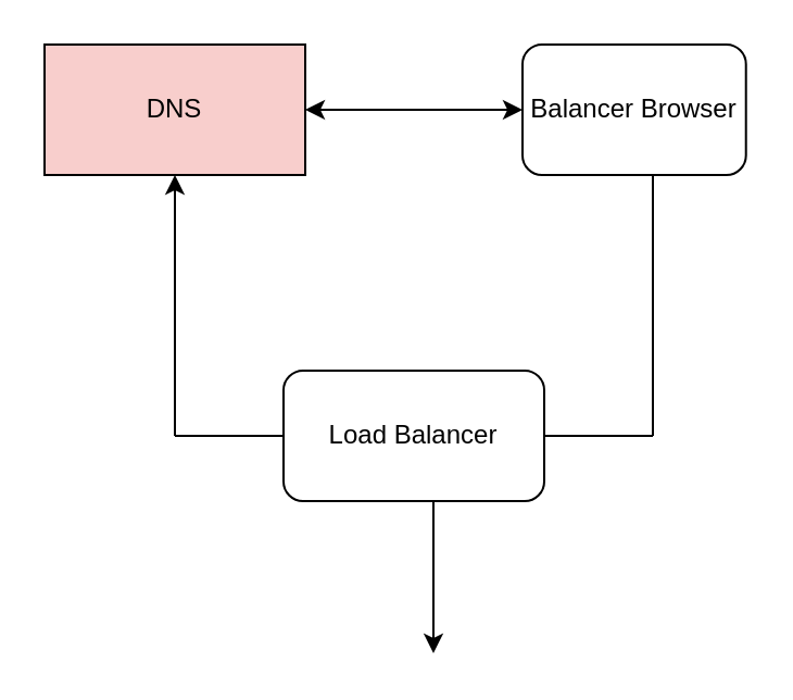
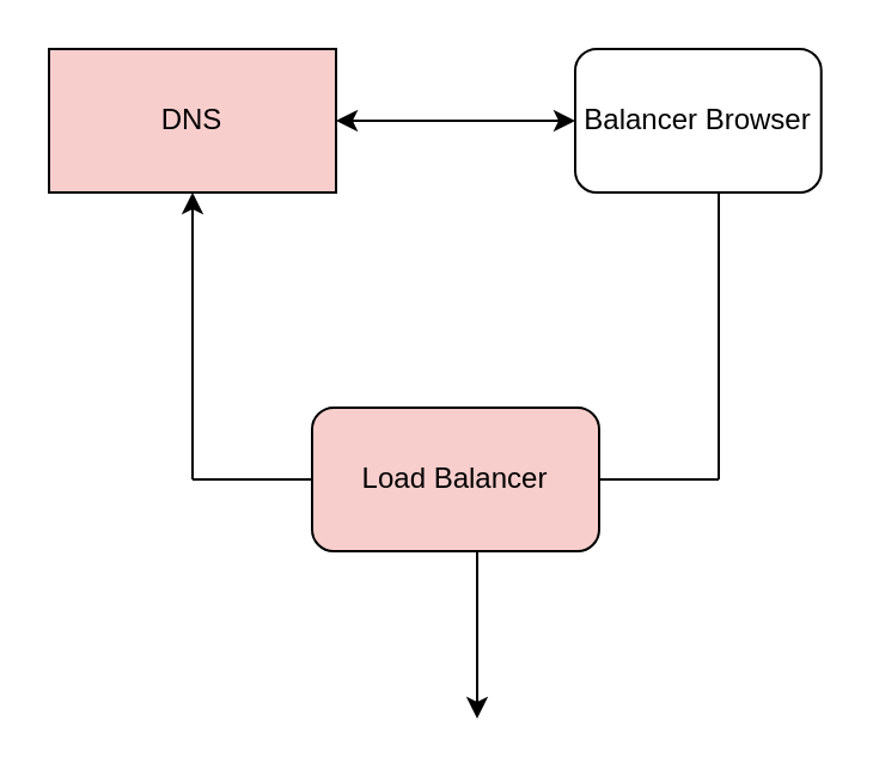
- <mxCell id="10" value="Load Balancer" style="rounded=1;whiteSpace=wrap;html=1;" parent="1" vertex="1"><mxGeometry x="130" y="170" width="120" height="60" as="geometry" /></mxCell>
+ <mxCell id="10" value="Load Balancer" style="rounded=1;whiteSpace=wrap;html=1;fillColor=#f8cecc;" parent="1" vertex="1"><mxGeometry x="130" y="170" width="120" height="60" as="geometry" /></mxCell>
